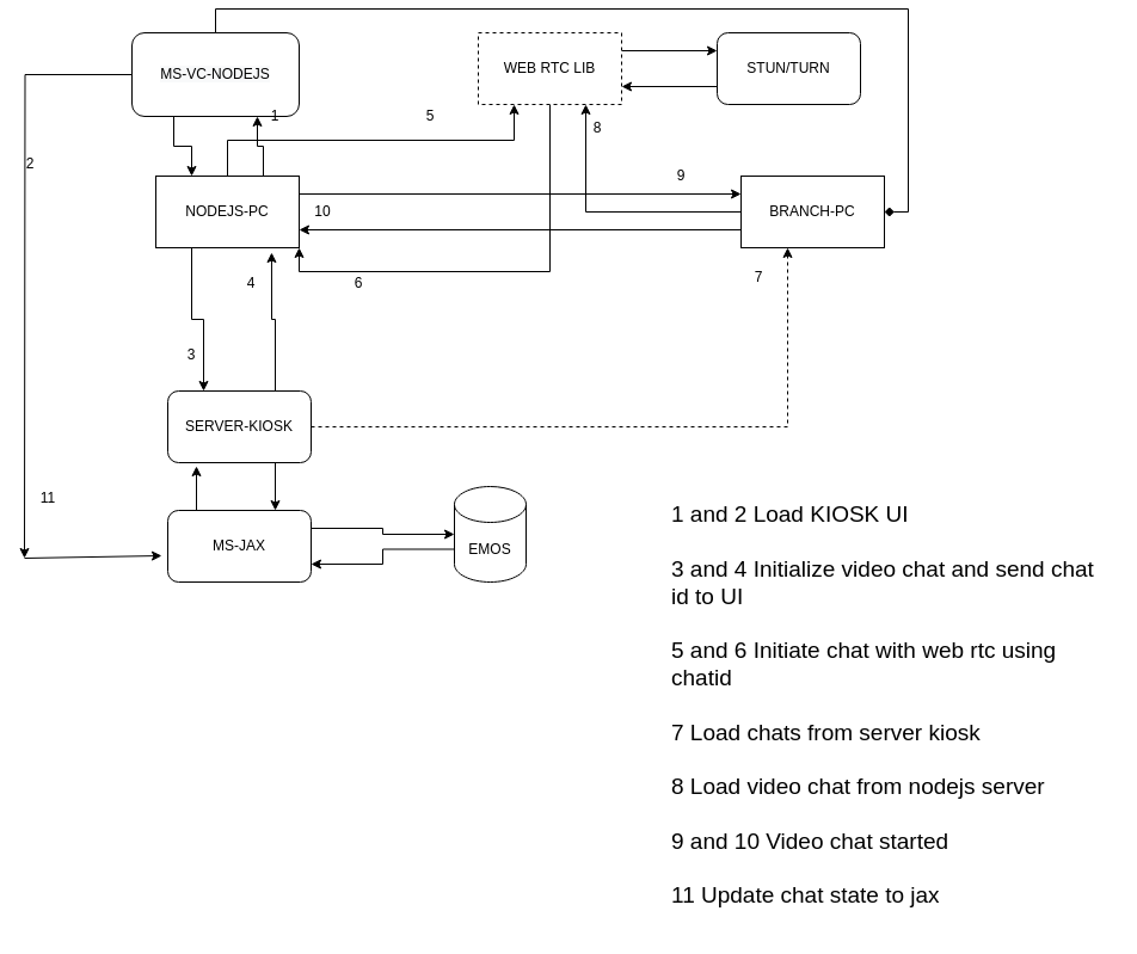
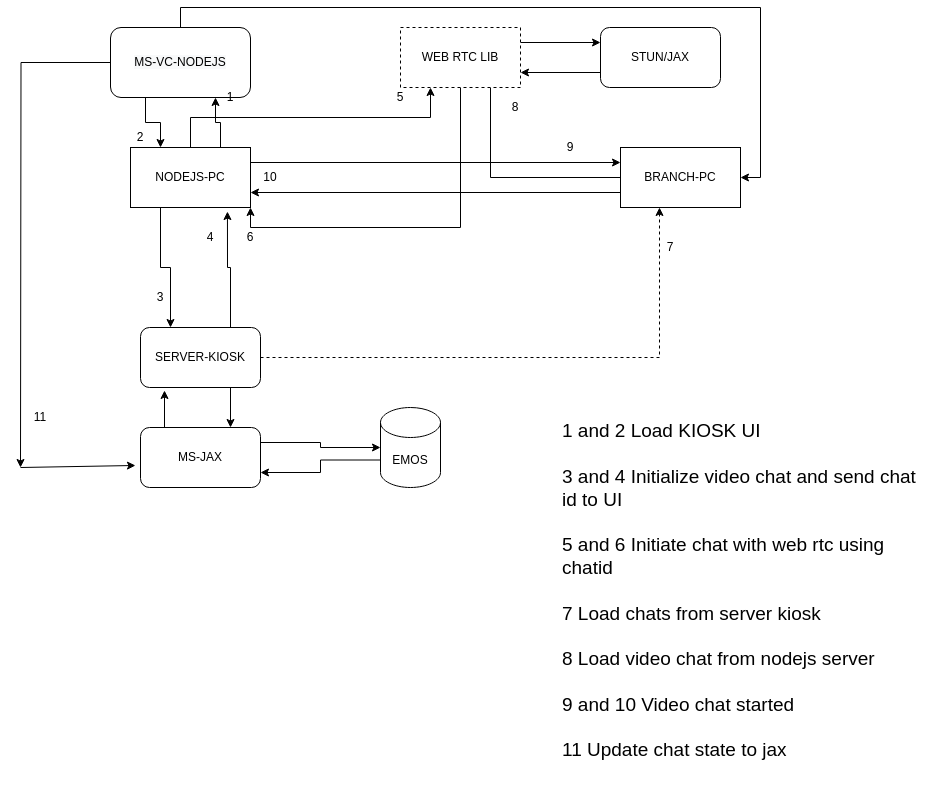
- <mxCell id="20" value="STUN/TURN" style="rounded=1;whiteSpace=wrap;html=1;" vertex="1" parent="1"><mxGeometry x="600" y="20" width="120" height="60" as="geometry" /></mxCell>
+ <mxCell id="20" value="STUN/JAX" style="rounded=1;whiteSpace=wrap;html=1;" vertex="1" parent="1"><mxGeometry x="600" y="20" width="120" height="60" as="geometry" /></mxCell>
- <mxCell id="3" style="edgeStyle=orthogonalEdgeStyle;rounded=0;orthogonalLoop=1;jettySize=auto;html=1;entryX=0.75;entryY=1;entryDx=0;entryDy=0;" edge="1" parent="1" source="4" target="23"><mxGeometry relative="1" as="geometry" /></mxCell>
+ <mxCell id="3" style="edgeStyle=orthogonalEdgeStyle;rounded=0;orthogonalLoop=1;jettySize=auto;html=1;entryX=0.75;entryY=1;entryDx=0;entryDy=0;endArrow=none;" edge="1" parent="1" source="4" target="23"><mxGeometry relative="1" as="geometry" /></mxCell>
- <mxCell id="32" value="5" style="text;html=1;strokeColor=none;fillColor=none;align=center;verticalAlign=middle;whiteSpace=wrap;rounded=0;" vertex="1" parent="1"><mxGeometry x="340" y="80" width="40" height="20" as="geometry" /></mxCell>
+ <mxCell id="32" value="5" style="text;html=1;strokeColor=none;fillColor=none;align=center;verticalAlign=middle;whiteSpace=wrap;rounded=0;" vertex="1" parent="1"><mxGeometry x="380" y="80" width="40" height="20" as="geometry" /></mxCell>
- <mxCell id="36" value="8" style="text;html=1;strokeColor=none;fillColor=none;align=center;verticalAlign=middle;whiteSpace=wrap;rounded=0;" vertex="1" parent="1"><mxGeometry x="480" y="90" width="40" height="20" as="geometry" /></mxCell>
+ <mxCell id="36" value="8" style="text;html=1;strokeColor=none;fillColor=none;align=center;verticalAlign=middle;whiteSpace=wrap;rounded=0;" vertex="1" parent="1"><mxGeometry x="495" y="90" width="40" height="20" as="geometry" /></mxCell>
- <mxCell id="31" value="2" style="text;html=1;strokeColor=none;fillColor=none;align=center;verticalAlign=middle;whiteSpace=wrap;rounded=0;" vertex="1" parent="1"><mxGeometry x="5" y="120" width="40" height="20" as="geometry" /></mxCell>
+ <mxCell id="31" value="2" style="text;html=1;strokeColor=none;fillColor=none;align=center;verticalAlign=middle;whiteSpace=wrap;rounded=0;" vertex="1" parent="1"><mxGeometry x="120" y="120" width="40" height="20" as="geometry" /></mxCell>
- <mxCell id="13" style="edgeStyle=orthogonalEdgeStyle;rounded=0;orthogonalLoop=1;jettySize=auto;html=1;exitX=0.5;exitY=0;exitDx=0;exitDy=0;entryX=1;entryY=0.5;entryDx=0;entryDy=0;endArrow=diamond;" edge="1" parent="1" source="15" target="4"><mxGeometry relative="1" as="geometry" /></mxCell>
+ <mxCell id="13" style="edgeStyle=orthogonalEdgeStyle;rounded=0;orthogonalLoop=1;jettySize=auto;html=1;exitX=0.5;exitY=0;exitDx=0;exitDy=0;entryX=1;entryY=0.5;entryDx=0;entryDy=0;" edge="1" parent="1" source="15" target="4"><mxGeometry relative="1" as="geometry" /></mxCell>
- <mxCell id="40" value="7" style="text;html=1;strokeColor=none;fillColor=none;align=center;verticalAlign=middle;whiteSpace=wrap;rounded=0;" vertex="1" parent="1"><mxGeometry x="615" y="215" width="40" height="20" as="geometry" /></mxCell>
+ <mxCell id="40" value="7" style="text;html=1;strokeColor=none;fillColor=none;align=center;verticalAlign=middle;whiteSpace=wrap;rounded=0;" vertex="1" parent="1"><mxGeometry x="650" y="230" width="40" height="20" as="geometry" /></mxCell>
- <mxCell id="33" value="6" style="text;html=1;strokeColor=none;fillColor=none;align=center;verticalAlign=middle;whiteSpace=wrap;rounded=0;" vertex="1" parent="1"><mxGeometry x="280" y="220" width="40" height="20" as="geometry" /></mxCell>
+ <mxCell id="33" value="6" style="text;html=1;strokeColor=none;fillColor=none;align=center;verticalAlign=middle;whiteSpace=wrap;rounded=0;" vertex="1" parent="1"><mxGeometry x="230" y="220" width="40" height="20" as="geometry" /></mxCell>
